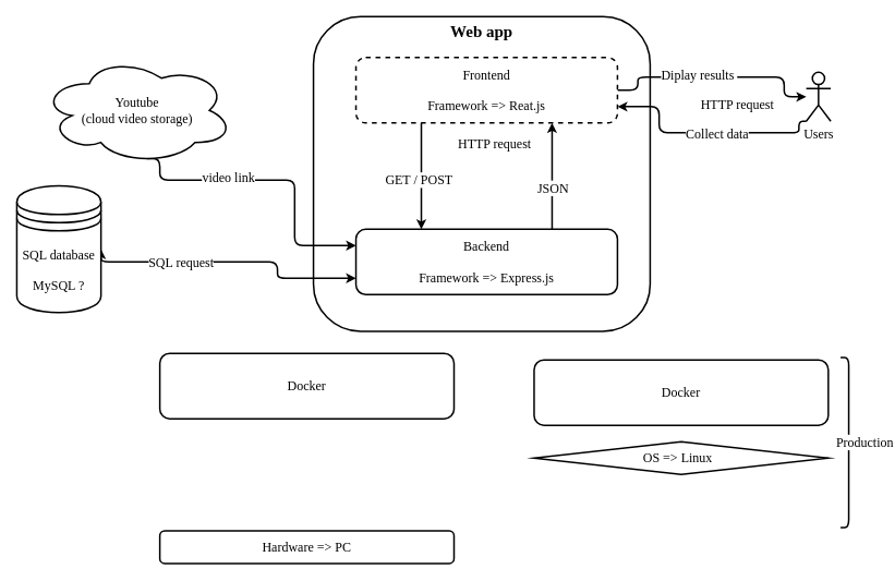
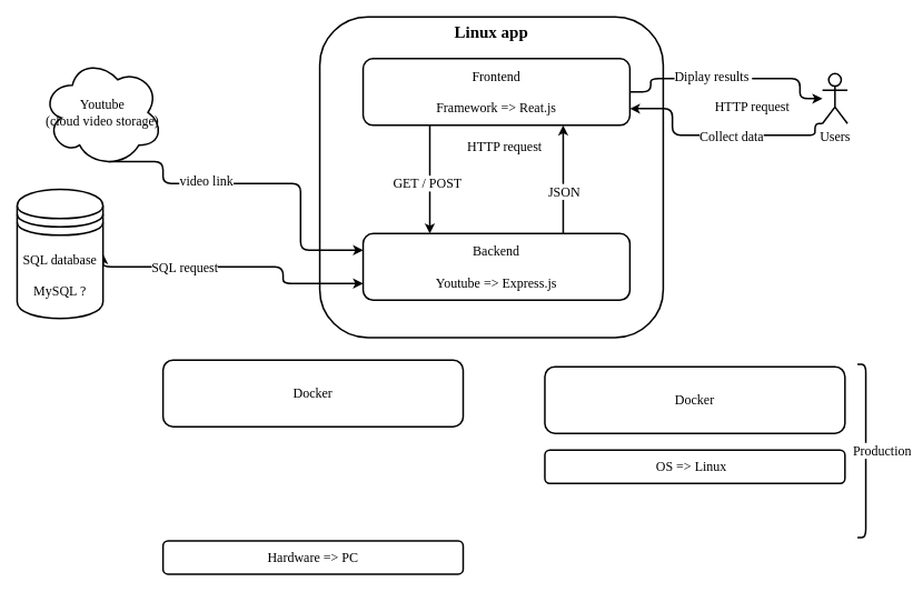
- <mxCell id="2" value="&lt;b&gt;&lt;font style=&quot;font-size: 20px;&quot;&gt;Web app&lt;/font&gt;&lt;/b&gt;" style="rounded=1;whiteSpace=wrap;html=1;strokeColor=default;strokeWidth=2;align=center;verticalAlign=top;spacing=2;fontFamily=Sour Gummy;fontSize=16;fontColor=default;fontStyle=0;labelBorderColor=none;fillColor=default;gradientColor=none;fontSource=https%3A%2F%2Ffonts.googleapis.com%2Fcss2%3Ffamily%3DSour%2BGummy%3Aital%2Cwght%400%2C100..900%3B1%2C100..900%26display%3Dswap;" parent="1" vertex="1"><mxGeometry x="383" y="20" width="412" height="385" as="geometry" /></mxCell>
+ <mxCell id="2" value="&lt;b&gt;&lt;font style=&quot;font-size: 20px;&quot;&gt;Linux app&lt;/font&gt;&lt;/b&gt;" style="rounded=1;whiteSpace=wrap;html=1;strokeColor=default;strokeWidth=2;align=center;verticalAlign=top;spacing=2;fontFamily=Sour Gummy;fontSize=16;fontColor=default;fontStyle=0;labelBorderColor=none;fillColor=default;gradientColor=none;fontSource=https%3A%2F%2Ffonts.googleapis.com%2Fcss2%3Ffamily%3DSour%2BGummy%3Aital%2Cwght%400%2C100..900%3B1%2C100..900%26display%3Dswap;" parent="1" vertex="1"><mxGeometry x="383" y="20" width="412" height="385" as="geometry" /></mxCell>
- <mxCell id="9" value="Frontend&lt;div&gt;&lt;br&gt;&lt;/div&gt;&lt;div&gt;Framework =&amp;gt; Reat.js&lt;/div&gt;" style="rounded=1;whiteSpace=wrap;html=1;shadow=0;strokeColor=default;strokeWidth=2;align=center;verticalAlign=middle;spacing=2;fontFamily=Sour Gummy;fontSource=https%3A%2F%2Ffonts.googleapis.com%2Fcss2%3Ffamily%3DSour%2BGummy%3Aital%2Cwght%400%2C100..900%3B1%2C100..900%26display%3Dswap;fontSize=16;fontColor=default;fontStyle=0;labelBorderColor=none;labelBackgroundColor=default;fillColor=default;gradientColor=none;dashed=1;" parent="1" vertex="1"><mxGeometry x="435" y="70" width="320" height="80" as="geometry" /></mxCell>
+ <mxCell id="9" value="Frontend&lt;div&gt;&lt;br&gt;&lt;/div&gt;&lt;div&gt;Framework =&amp;gt; Reat.js&lt;/div&gt;" style="rounded=1;whiteSpace=wrap;html=1;shadow=0;strokeColor=default;strokeWidth=2;align=center;verticalAlign=middle;spacing=2;fontFamily=Sour Gummy;fontSource=https%3A%2F%2Ffonts.googleapis.com%2Fcss2%3Ffamily%3DSour%2BGummy%3Aital%2Cwght%400%2C100..900%3B1%2C100..900%26display%3Dswap;fontSize=16;fontColor=default;fontStyle=0;labelBorderColor=none;labelBackgroundColor=default;fillColor=default;gradientColor=none;" parent="1" vertex="1"><mxGeometry x="435" y="70" width="320" height="80" as="geometry" /></mxCell>
- <mxCell id="16" value="&lt;span&gt;Youtube&lt;/span&gt;&lt;div&gt;&lt;span&gt;(cloud video storage)&lt;/span&gt;&lt;/div&gt;" style="ellipse;shape=cloud;whiteSpace=wrap;html=1;rounded=1;shadow=0;strokeColor=default;strokeWidth=2;align=center;verticalAlign=middle;spacing=2;fontFamily=Sour Gummy;fontSource=https%3A%2F%2Ffonts.googleapis.com%2Fcss2%3Ffamily%3DSour%2BGummy%3Aital%2Cwght%400%2C100..900%3B1%2C100..900%26display%3Dswap;fontSize=16;fontColor=default;fontStyle=0;labelBorderColor=none;labelBackgroundColor=none;fillColor=default;gradientColor=none;" parent="1" vertex="1"><mxGeometry x="50" y="69" width="235" height="131" as="geometry" /></mxCell>
+ <mxCell id="16" value="&lt;span&gt;Youtube&lt;/span&gt;&lt;div&gt;&lt;span&gt;(cloud video storage)&lt;/span&gt;&lt;/div&gt;" style="ellipse;shape=cloud;whiteSpace=wrap;html=1;rounded=1;shadow=0;strokeColor=default;strokeWidth=2;align=center;verticalAlign=middle;spacing=2;fontFamily=Sour Gummy;fontSource=https%3A%2F%2Ffonts.googleapis.com%2Fcss2%3Ffamily%3DSour%2BGummy%3Aital%2Cwght%400%2C100..900%3B1%2C100..900%26display%3Dswap;fontSize=16;fontColor=default;fontStyle=0;labelBorderColor=none;labelBackgroundColor=none;fillColor=default;gradientColor=none;" parent="1" vertex="1"><mxGeometry x="50" y="69" width="145" height="131" as="geometry" /></mxCell>
- <mxCell id="12" value="Backend&lt;br&gt;&lt;br&gt;Framework =&amp;gt; Express.js" style="rounded=1;shadow=0;strokeColor=default;strokeWidth=2;align=center;verticalAlign=middle;spacing=2;fontFamily=Sour Gummy;fontSource=https%3A%2F%2Ffonts.googleapis.com%2Fcss2%3Ffamily%3DSour%2BGummy%3Aital%2Cwght%400%2C100..900%3B1%2C100..900%26display%3Dswap;fontSize=16;fontColor=default;fontStyle=0;labelBorderColor=none;labelBackgroundColor=default;fillColor=default;gradientColor=none;whiteSpace=wrap;html=1;" parent="1" vertex="1"><mxGeometry x="435" y="280" width="320" height="80" as="geometry" /></mxCell>
+ <mxCell id="12" value="Backend&lt;br&gt;&lt;br&gt;Youtube =&amp;gt; Express.js" style="rounded=1;shadow=0;strokeColor=default;strokeWidth=2;align=center;verticalAlign=middle;spacing=2;fontFamily=Sour Gummy;fontSource=https%3A%2F%2Ffonts.googleapis.com%2Fcss2%3Ffamily%3DSour%2BGummy%3Aital%2Cwght%400%2C100..900%3B1%2C100..900%26display%3Dswap;fontSize=16;fontColor=default;fontStyle=0;labelBorderColor=none;labelBackgroundColor=default;fillColor=default;gradientColor=none;whiteSpace=wrap;html=1;" parent="1" vertex="1"><mxGeometry x="435" y="280" width="320" height="80" as="geometry" /></mxCell>
- <mxCell id="18" value="OS =&amp;gt; Linux&amp;nbsp;&amp;nbsp;" style="rhombus;strokeColor=default;strokeWidth=2;align=center;verticalAlign=middle;spacing=2;fontFamily=Sour Gummy;fontSize=16;fontColor=default;fontStyle=0;fillColor=default;html=1;whiteSpace=wrap;labelBorderColor=none;gradientColor=none;fontSource=https%3A%2F%2Ffonts.googleapis.com%2Fcss2%3Ffamily%3DSour%2BGummy%3Aital%2Cwght%400%2C100..900%3B1%2C100..900%26display%3Dswap;" parent="17" vertex="1"><mxGeometry y="103" width="360" height="40" as="geometry" /></mxCell>
+ <mxCell id="18" value="OS =&amp;gt; Linux&amp;nbsp;&amp;nbsp;" style="rounded=1;strokeColor=default;strokeWidth=2;align=center;verticalAlign=middle;spacing=2;fontFamily=Sour Gummy;fontSize=16;fontColor=default;fontStyle=0;fillColor=default;html=1;whiteSpace=wrap;labelBorderColor=none;gradientColor=none;fontSource=https%3A%2F%2Ffonts.googleapis.com%2Fcss2%3Ffamily%3DSour%2BGummy%3Aital%2Cwght%400%2C100..900%3B1%2C100..900%26display%3Dswap;" parent="17" vertex="1"><mxGeometry y="103" width="360" height="40" as="geometry" /></mxCell>
